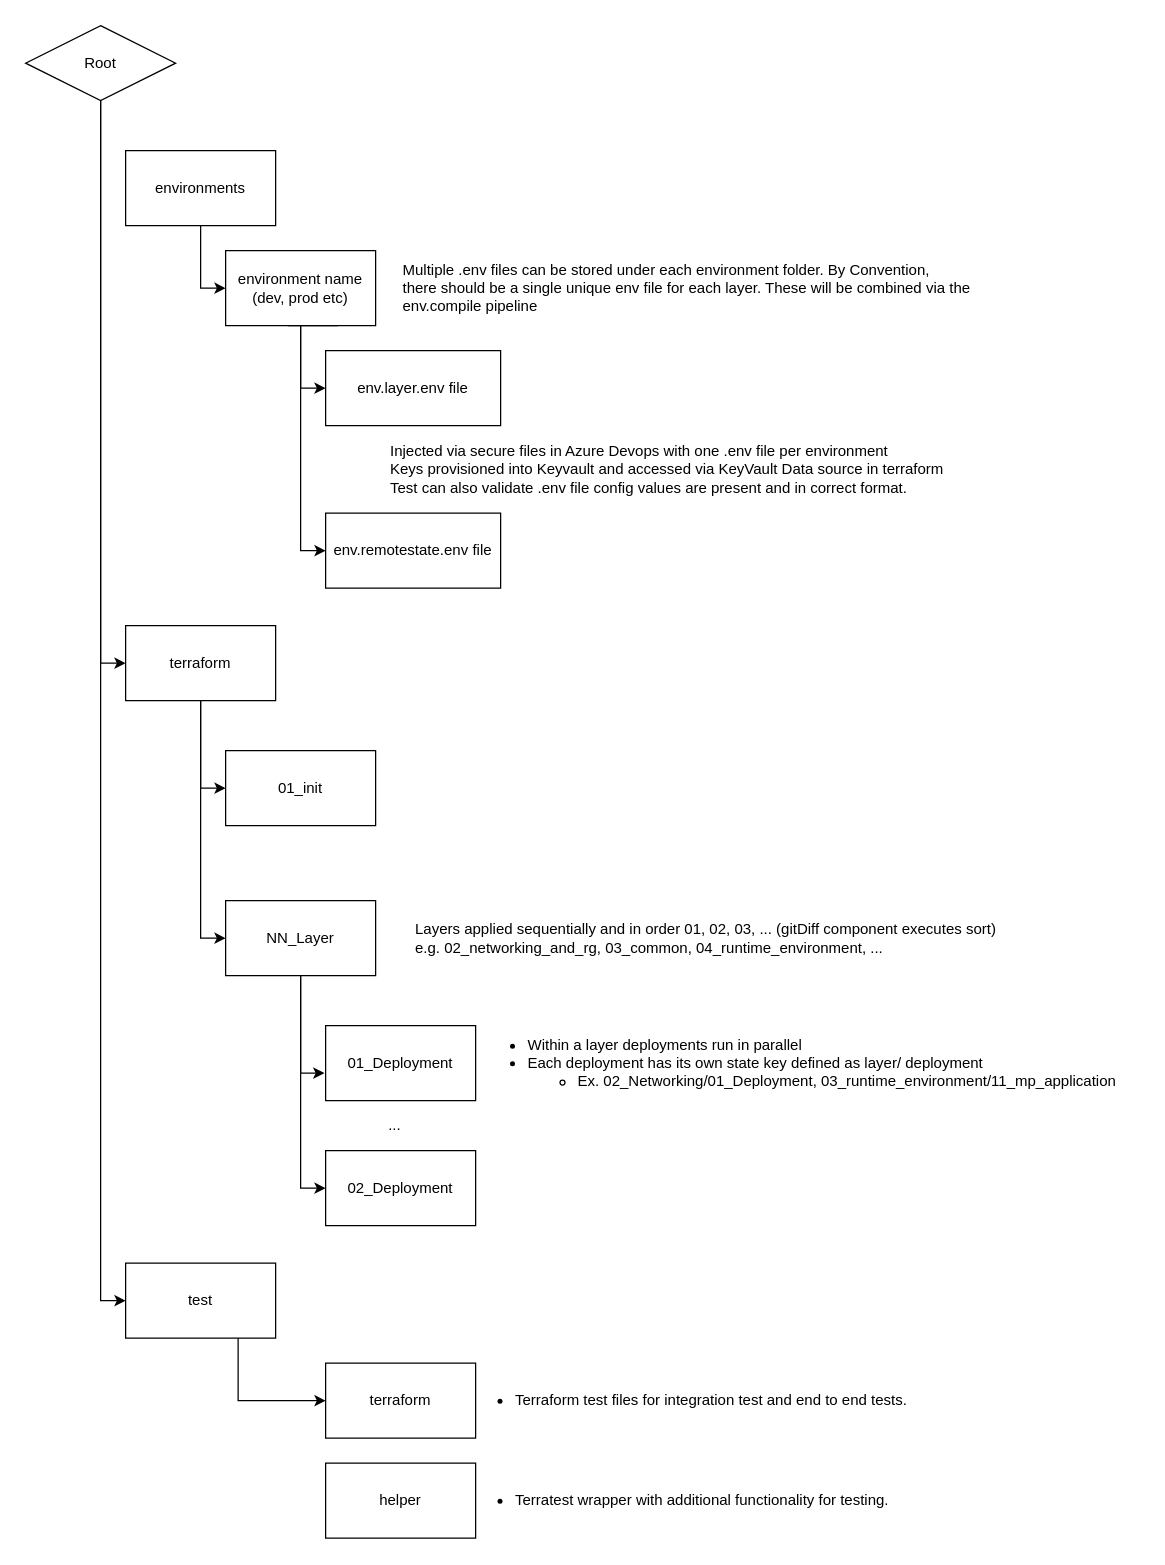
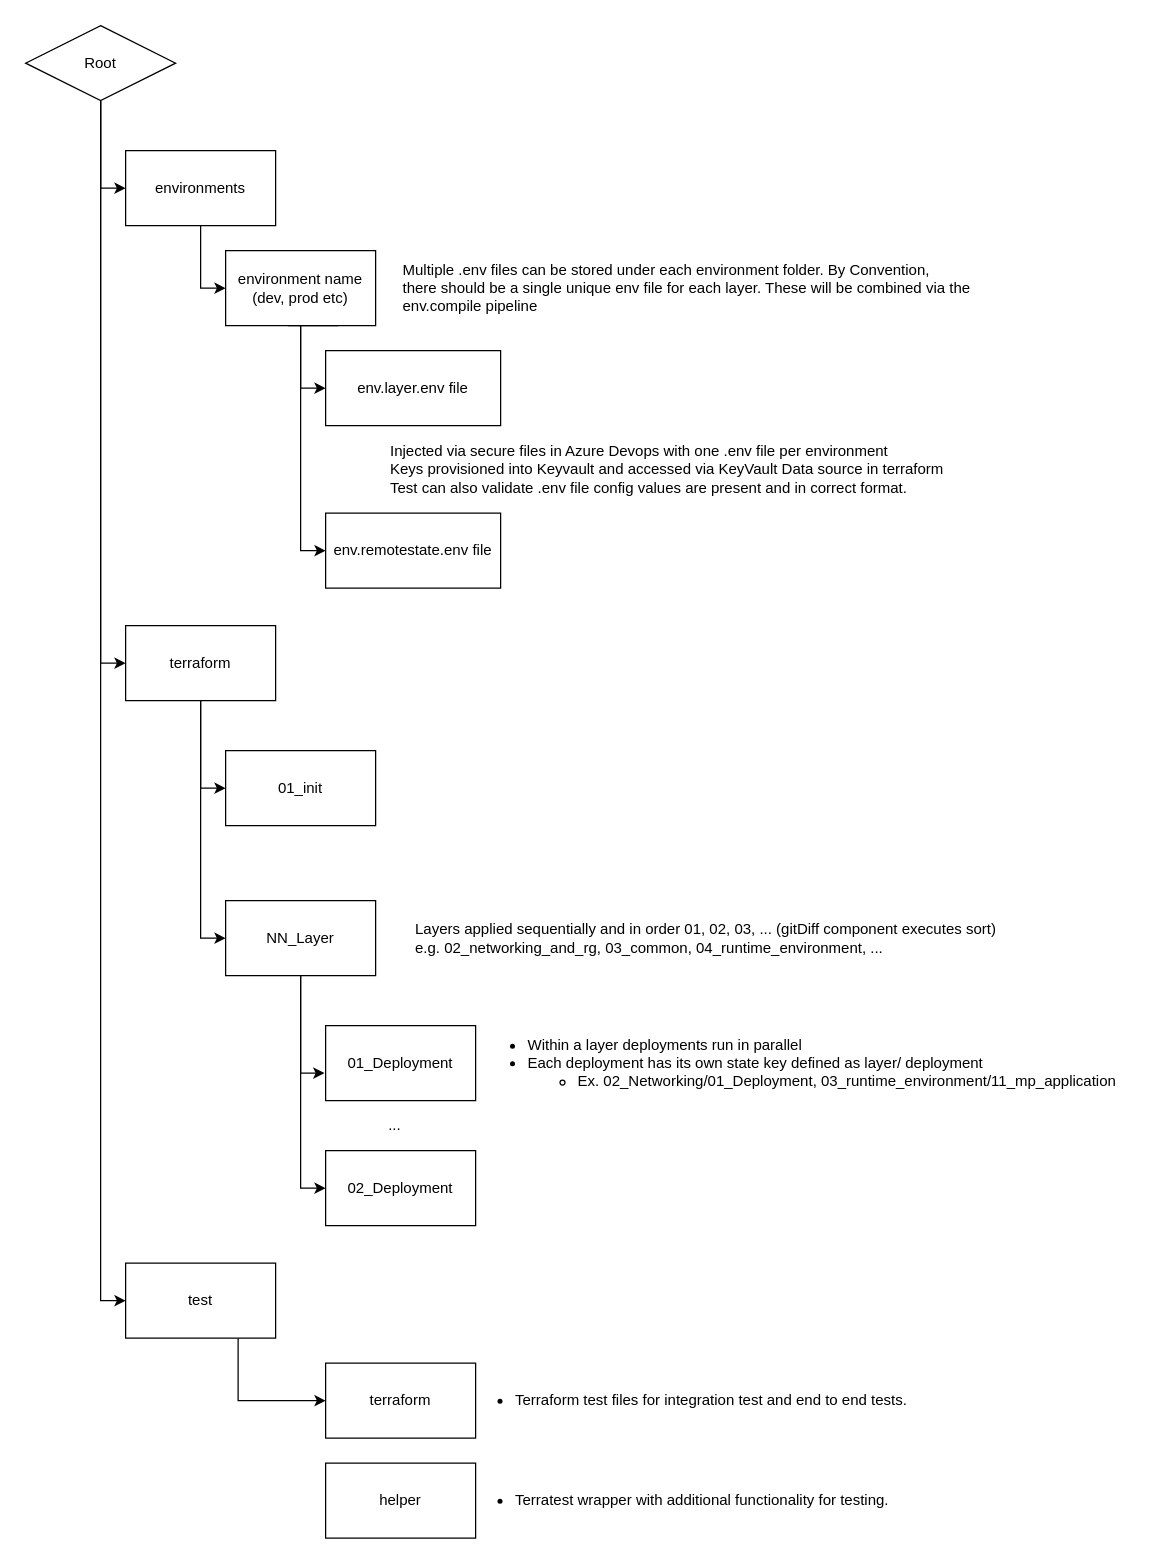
+ <mxCell id="30" style="edgeStyle=orthogonalEdgeStyle;rounded=0;orthogonalLoop=1;jettySize=auto;html=1;exitX=0.5;exitY=1;exitDx=0;exitDy=0;entryX=0;entryY=0.5;entryDx=0;entryDy=0;" edge="1" parent="1" source="33" target="23"><mxGeometry relative="1" as="geometry" /></mxCell>
